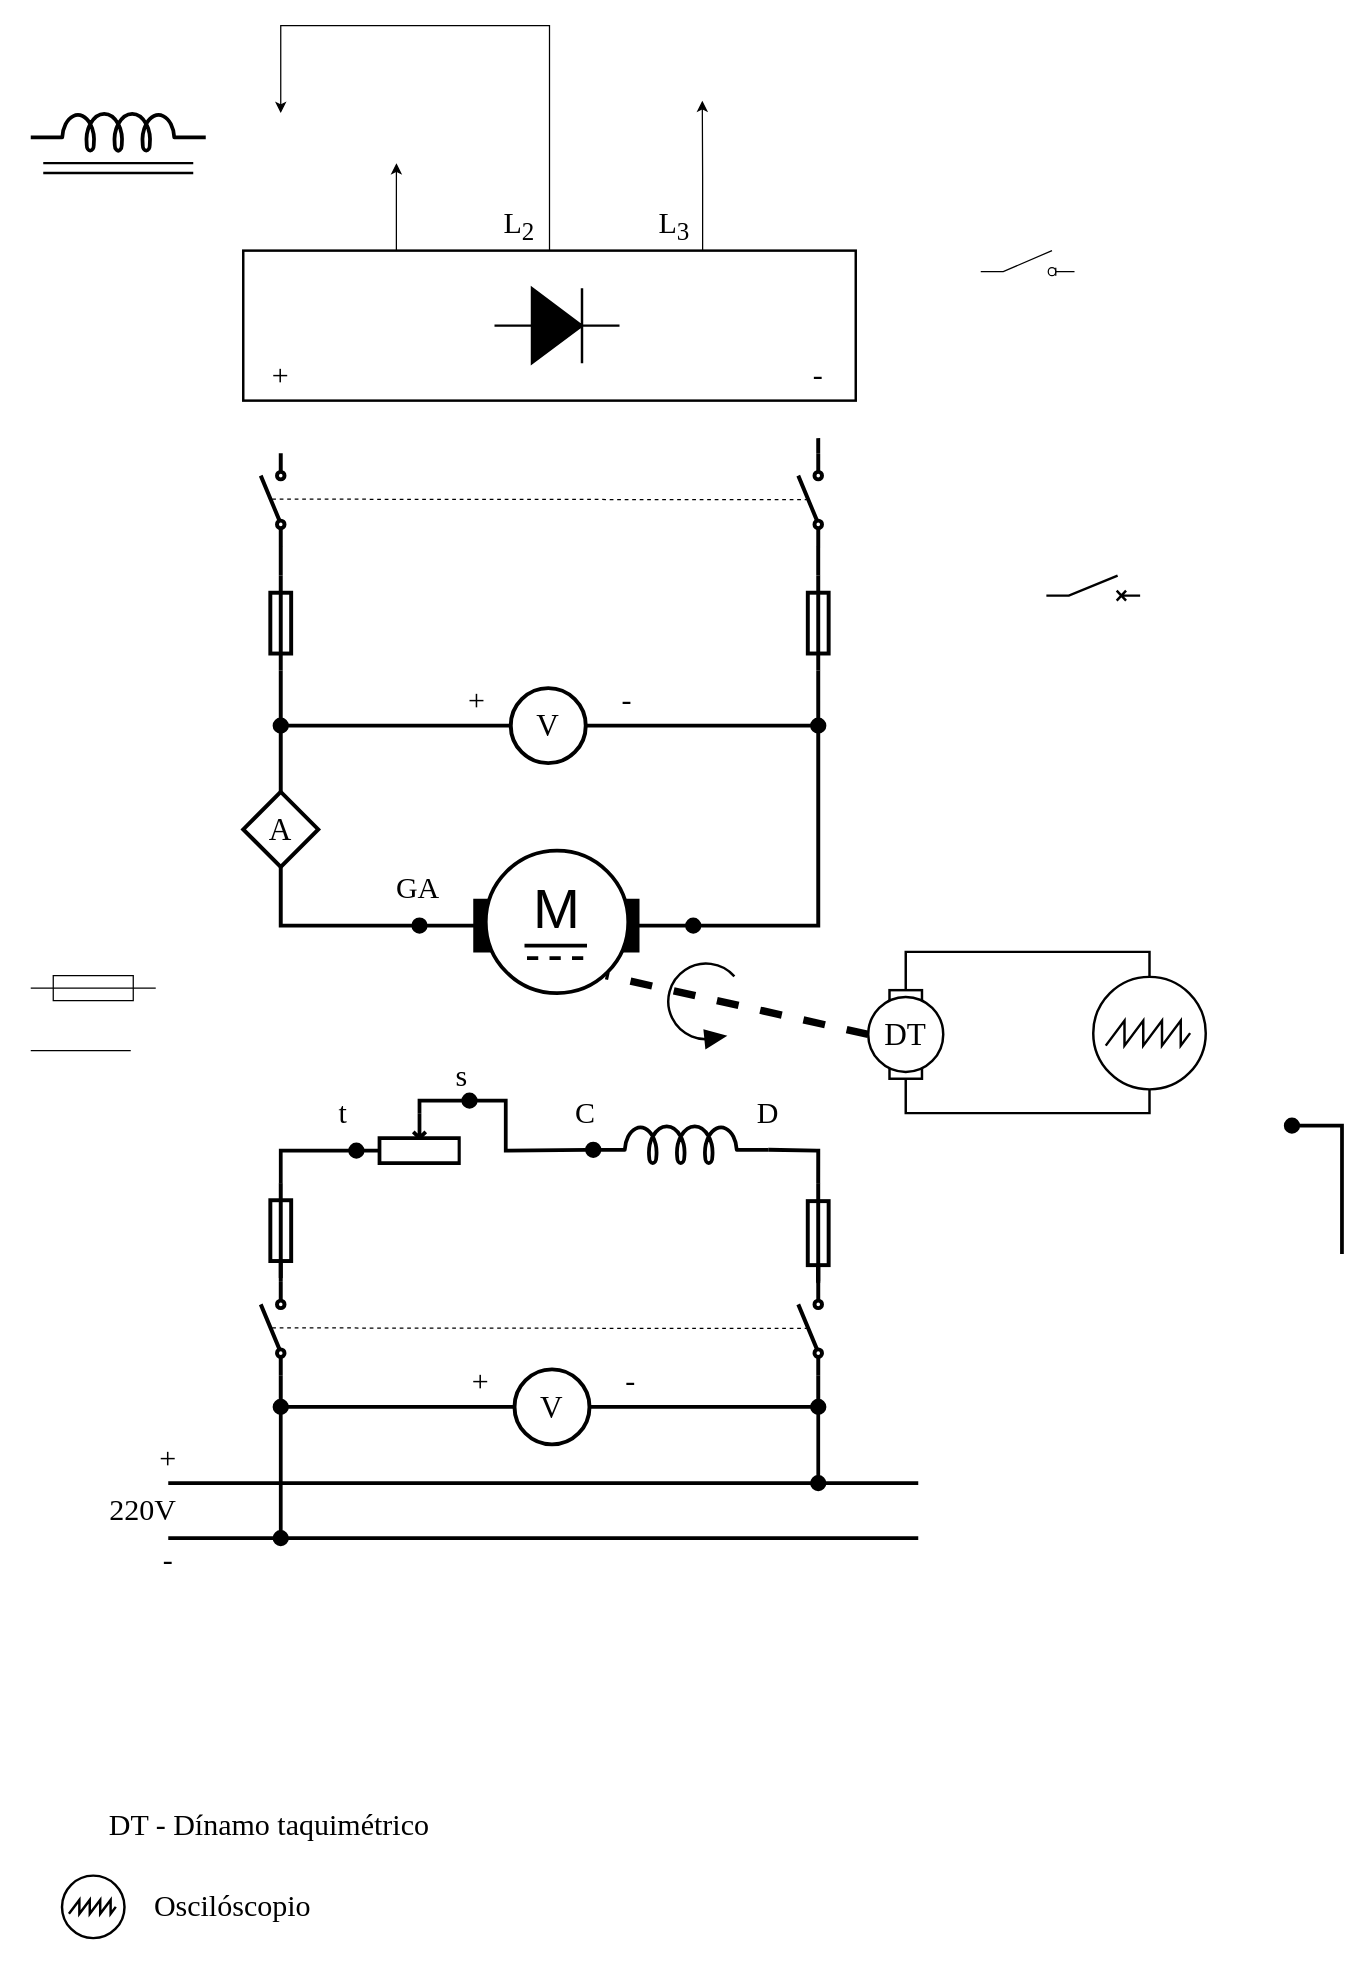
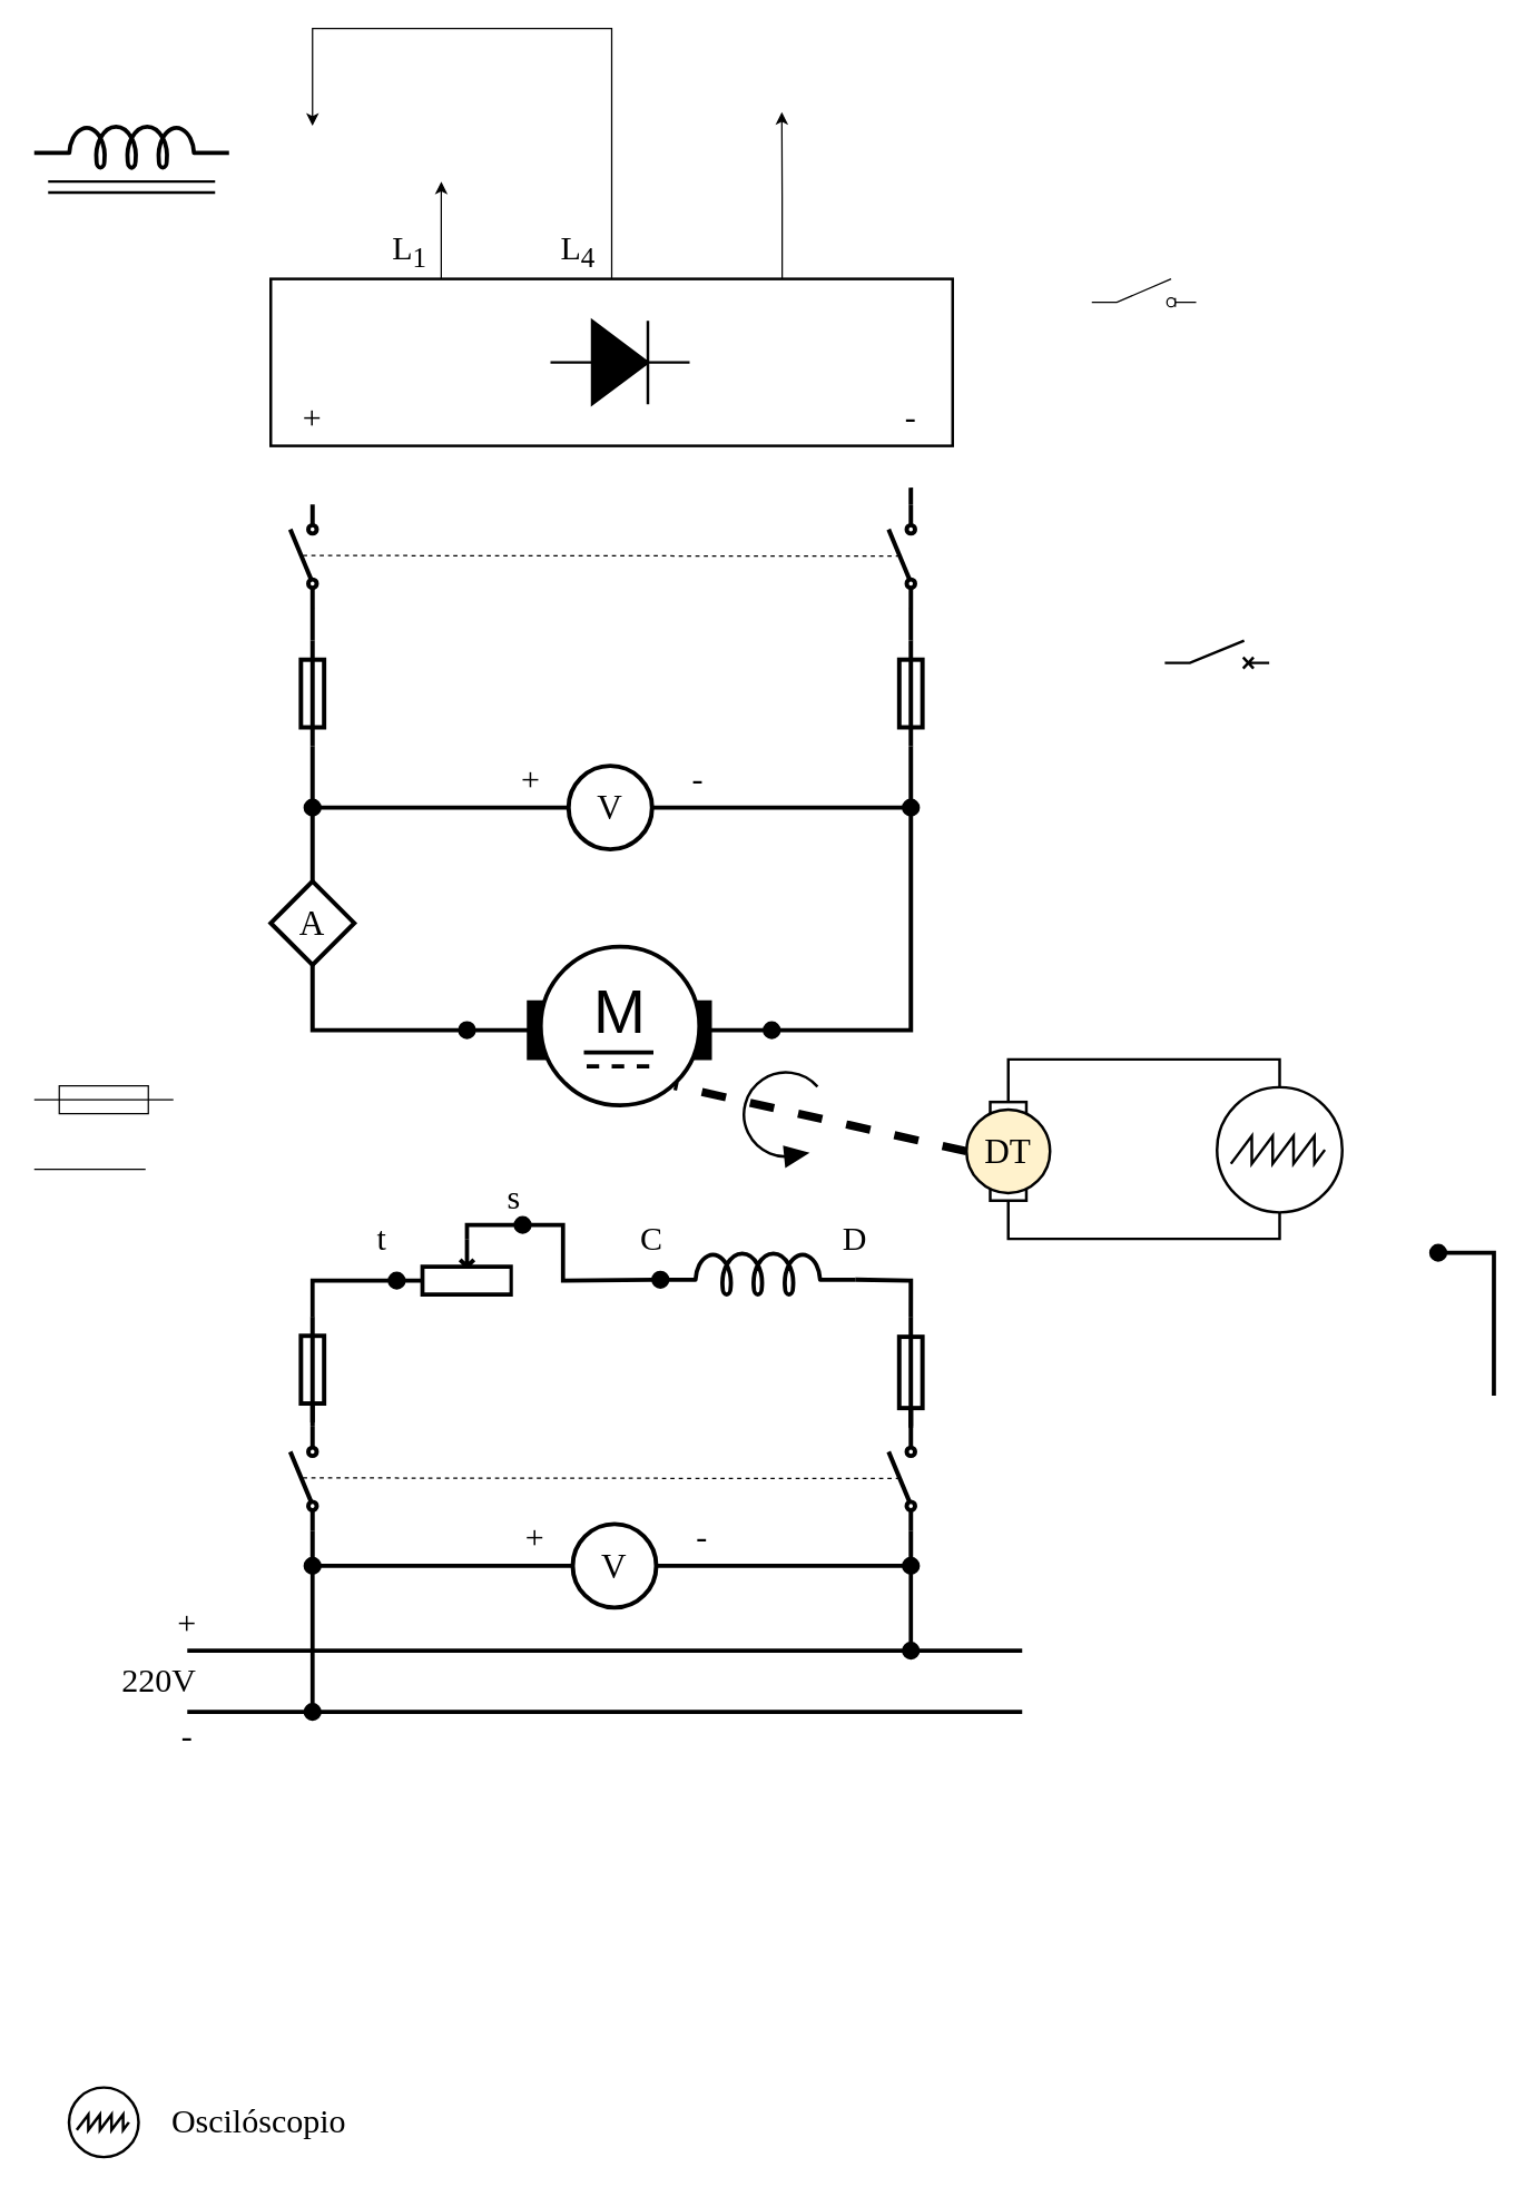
+ <mxCell id="82" value="&lt;font style=&quot;font-size: 24px&quot; face=&quot;Verdana&quot;&gt;L&lt;sub&gt;1&lt;/sub&gt;&lt;/font&gt;" style="text;html=1;strokeColor=none;fillColor=none;align=center;verticalAlign=middle;whiteSpace=wrap;rounded=0;dashed=1;container=0;" vertex="1" parent="1"><mxGeometry x="274" y="170" width="40" height="20" as="geometry" /></mxCell>
- <mxCell id="83" value="&lt;font style=&quot;font-size: 24px&quot; face=&quot;Verdana&quot;&gt;L&lt;sub&gt;2&lt;/sub&gt;&lt;/font&gt;" style="text;html=1;strokeColor=none;fillColor=none;align=center;verticalAlign=middle;whiteSpace=wrap;rounded=0;dashed=1;container=0;" vertex="1" parent="1"><mxGeometry x="395" y="170" width="40" height="20" as="geometry" /></mxCell>
+ <mxCell id="83" value="&lt;font style=&quot;font-size: 24px&quot; face=&quot;Verdana&quot;&gt;L&lt;sub&gt;4&lt;/sub&gt;&lt;/font&gt;" style="text;html=1;strokeColor=none;fillColor=none;align=center;verticalAlign=middle;whiteSpace=wrap;rounded=0;dashed=1;container=0;" vertex="1" parent="1"><mxGeometry x="395" y="170" width="40" height="20" as="geometry" /></mxCell>
- <mxCell id="84" value="&lt;font style=&quot;font-size: 24px&quot; face=&quot;Verdana&quot;&gt;L&lt;sub&gt;3&lt;/sub&gt;&lt;/font&gt;" style="text;html=1;strokeColor=none;fillColor=none;align=center;verticalAlign=middle;whiteSpace=wrap;rounded=0;dashed=1;container=0;" vertex="1" parent="1"><mxGeometry x="518.5" y="170" width="40" height="20" as="geometry" /></mxCell>
- <mxCell id="22" value="&lt;font style=&quot;font-size: 24px&quot; face=&quot;Verdana&quot;&gt;GA&lt;/font&gt;" style="text;html=1;strokeColor=none;fillColor=none;align=center;verticalAlign=middle;whiteSpace=wrap;rounded=0;dashed=1;container=0;" vertex="1" parent="1"><mxGeometry x="314" y="700" width="40" height="20" as="geometry" /></mxCell>
- <mxCell id="71" value="&lt;font face=&quot;Verdana&quot;&gt;&lt;span style=&quot;font-size: 25px;&quot;&gt;DT&lt;/span&gt;&lt;/font&gt;" style="ellipse;whiteSpace=wrap;html=1;aspect=fixed;fontFamily=Times New Roman;strokeWidth=1.968;container=0;" vertex="1" parent="69"><mxGeometry y="5.43" width="60" height="60" as="geometry" /></mxCell>
+ <mxCell id="71" value="&lt;font face=&quot;Verdana&quot;&gt;&lt;span style=&quot;font-size: 25px;&quot;&gt;DT&lt;/span&gt;&lt;/font&gt;" style="ellipse;whiteSpace=wrap;html=1;aspect=fixed;fontFamily=Times New Roman;strokeWidth=1.968;container=0;fillColor=#fff2cc;" vertex="1" parent="69"><mxGeometry y="5.43" width="60" height="60" as="geometry" /></mxCell>
- <mxCell id="72" value="&lt;font style=&quot;font-size: 24px&quot; face=&quot;Verdana&quot;&gt;DT - Dínamo taquimétrico&lt;/font&gt;" style="text;html=1;strokeColor=none;fillColor=none;align=center;verticalAlign=middle;whiteSpace=wrap;rounded=0;dashed=1;container=0;" vertex="1" parent="1"><mxGeometry x="20" y="1440" width="390" height="40.43" as="geometry" /></mxCell>
